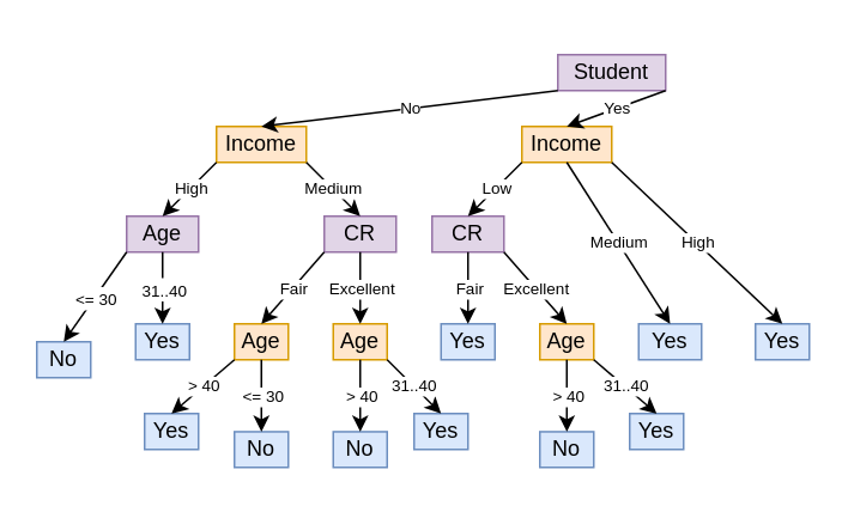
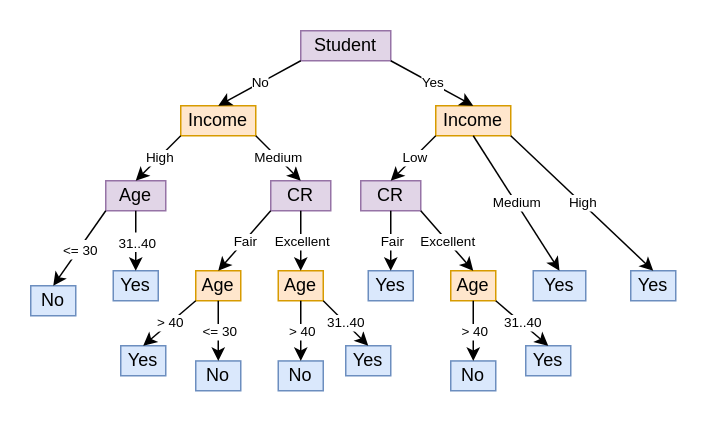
- <mxCell id="2" value="Student" style="rounded=0;whiteSpace=wrap;html=1;fillColor=#e1d5e7;strokeColor=#9673a6;" vertex="1" parent="1"><mxGeometry x="310" y="30" width="60" height="20" as="geometry" /></mxCell>
+ <mxCell id="2" value="Student" style="rounded=0;whiteSpace=wrap;html=1;fillColor=#e1d5e7;strokeColor=#9673a6;" vertex="1" parent="1"><mxGeometry x="200" y="20" width="60" height="20" as="geometry" /></mxCell>
